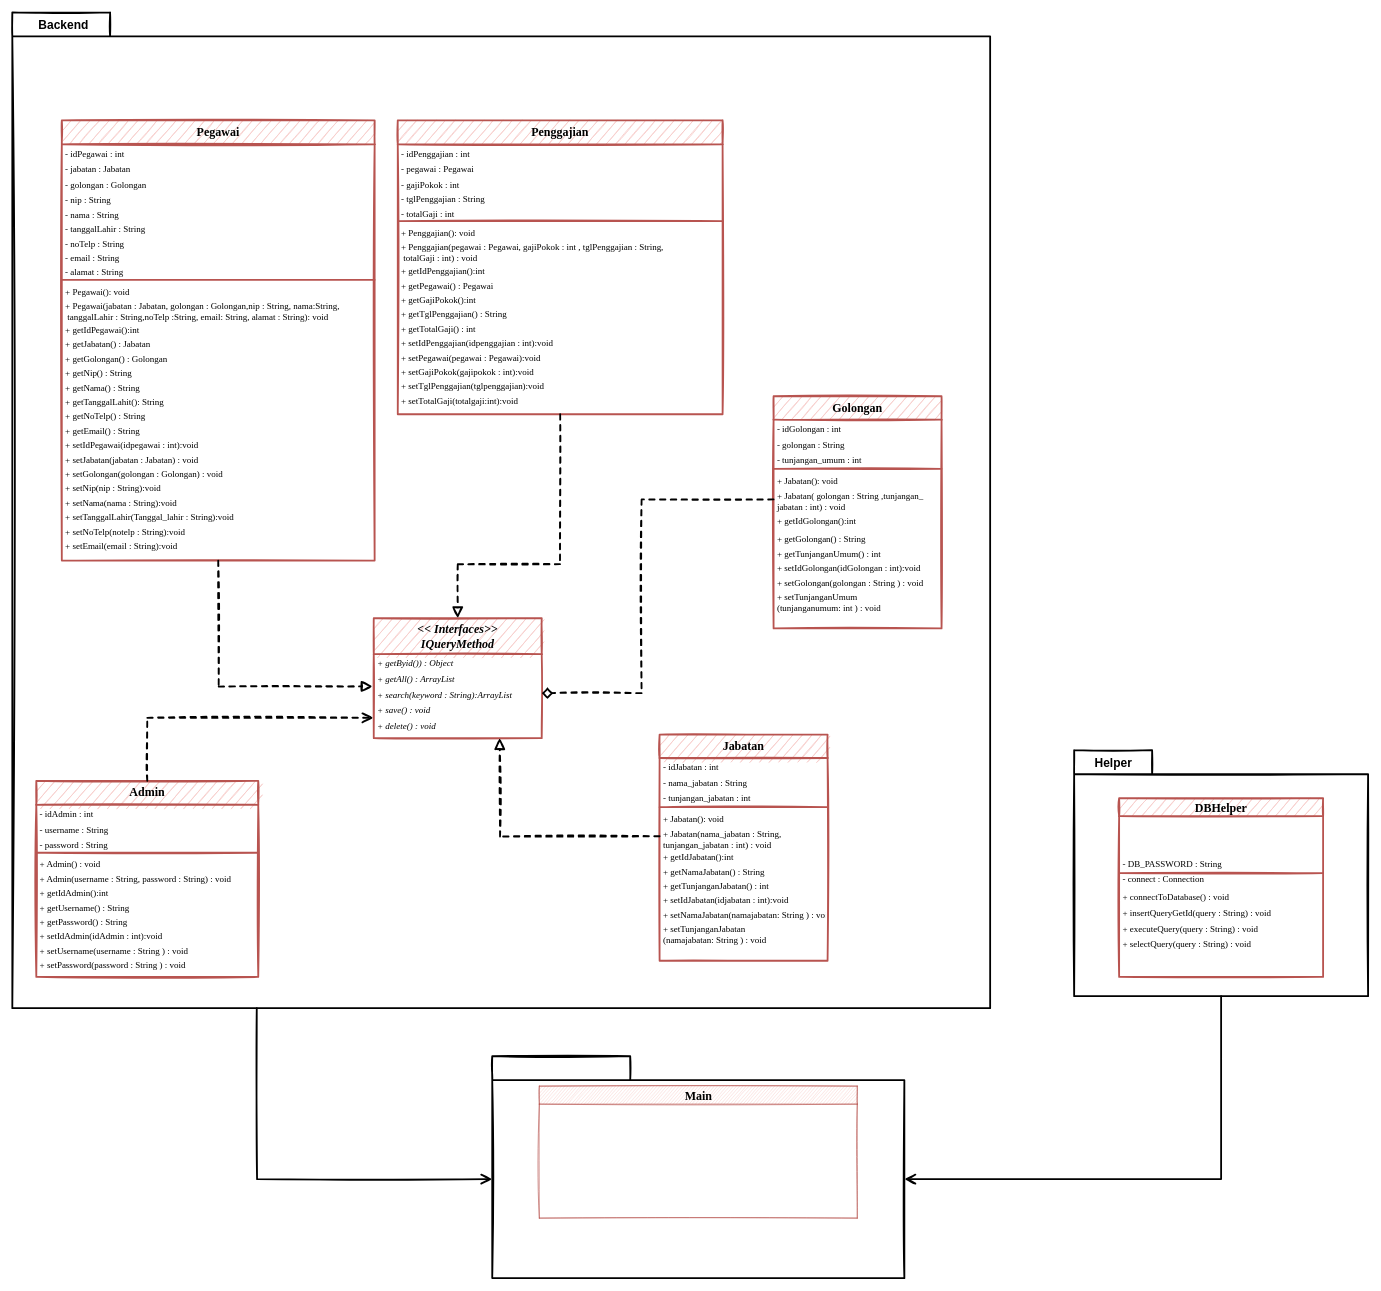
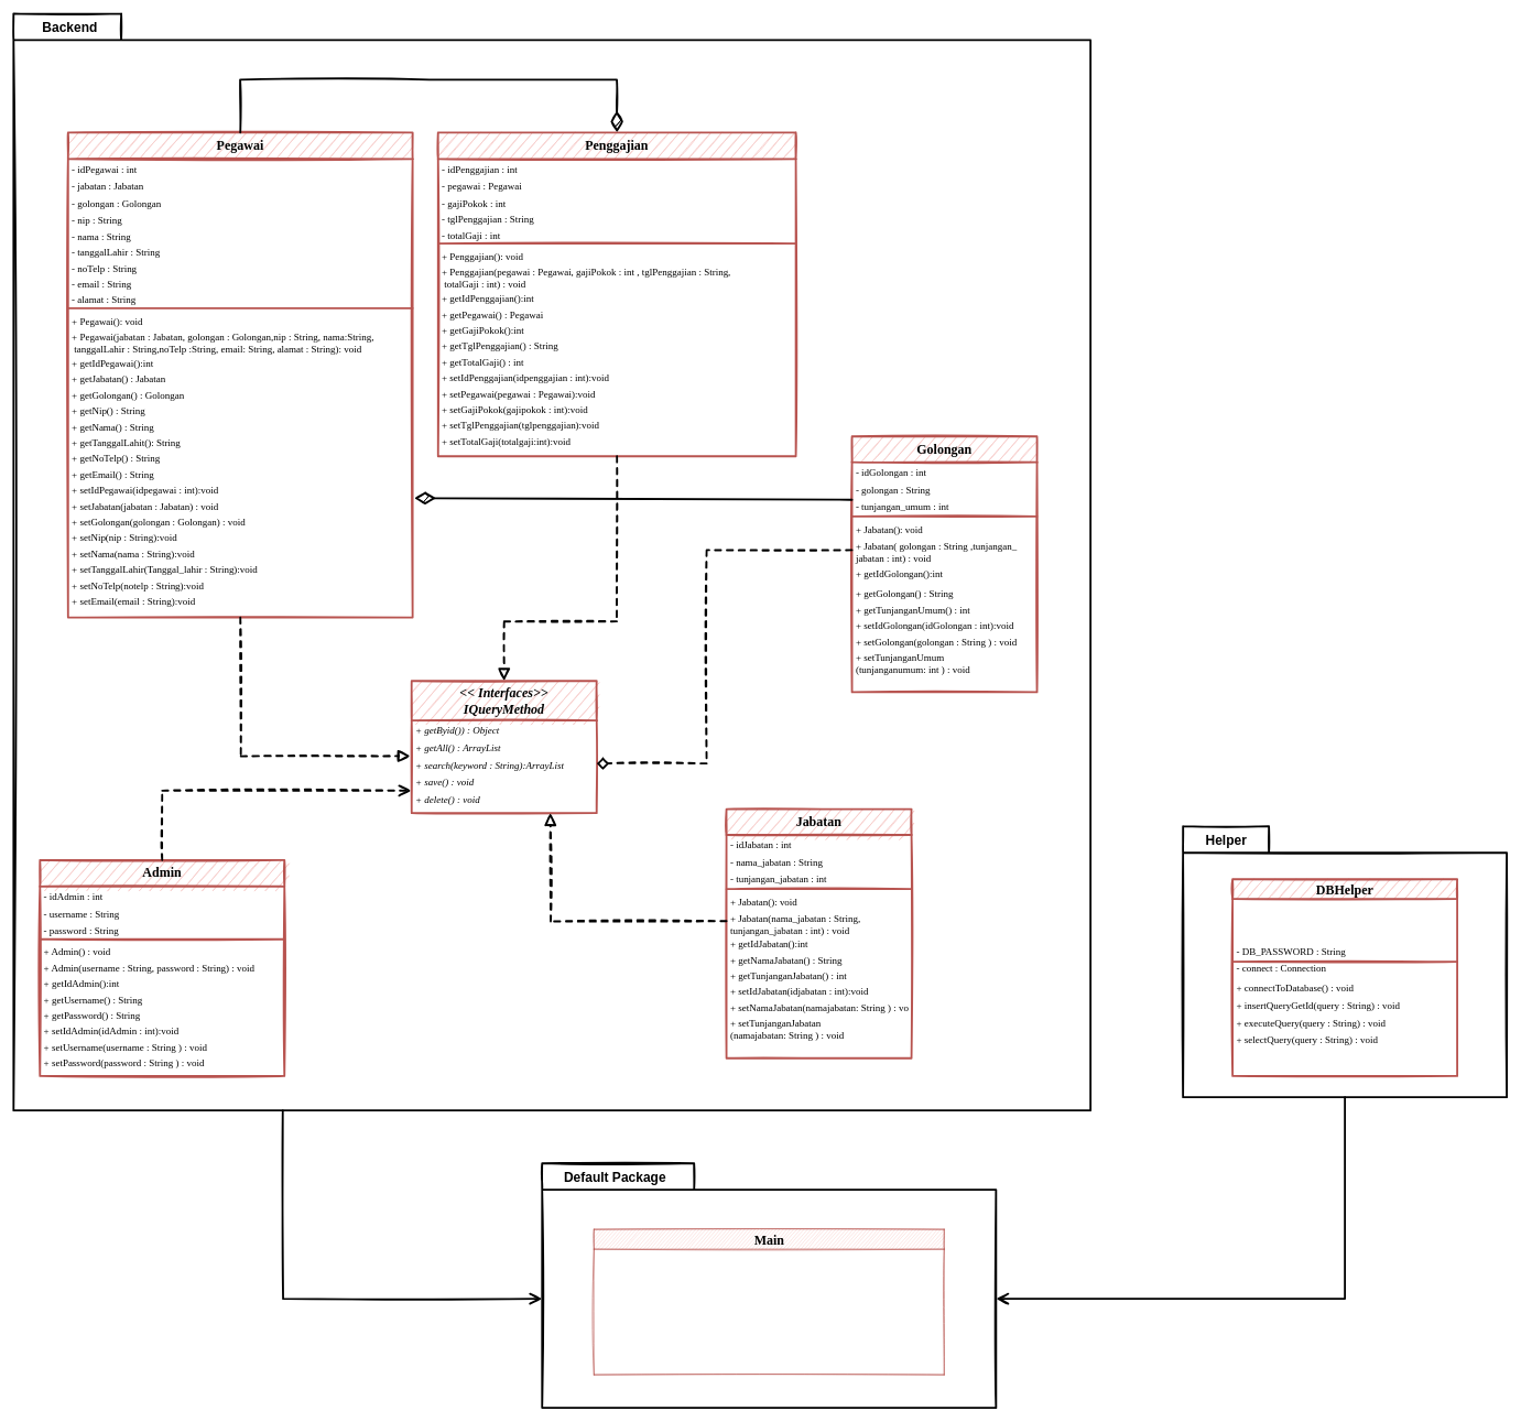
+ <mxCell id="104" value="" style="endArrow=diamondThin;endFill=1;endSize=24;html=1;strokeWidth=3;fontSize=20;entryX=0.5;entryY=0;entryDx=0;entryDy=0;exitX=0.5;exitY=0;exitDx=0;exitDy=0;sketch=1;rounded=0;" parent="1" source="4" target="33" edge="1"><mxGeometry width="160" relative="1" as="geometry"><mxPoint x="629" y="110" as="sourcePoint" /><mxPoint x="789" y="110" as="targetPoint" /><Array as="points"><mxPoint x="363" y="120" /><mxPoint x="649" y="120" /><mxPoint x="933" y="120" /></Array></mxGeometry></mxCell>
+ <mxCell id="103" value="" style="endArrow=diamondThin;endFill=1;endSize=24;html=1;rounded=0;strokeWidth=3;fontSize=20;exitX=0;exitY=0.187;exitDx=0;exitDy=0;exitPerimeter=0;sketch=1;entryX=1.005;entryY=0.142;entryDx=0;entryDy=0;entryPerimeter=0;" parent="1" source="91" target="26" edge="1"><mxGeometry width="160" relative="1" as="geometry"><mxPoint x="1039" y="850" as="sourcePoint" /><mxPoint x="630" y="750" as="targetPoint" /></mxGeometry></mxCell>
+ <mxCell id="115" value="Default Package" style="text;html=1;resizable=0;autosize=1;align=center;verticalAlign=middle;points=[];fillColor=none;strokeColor=none;rounded=0;fontSize=20;fontStyle=1;sketch=1;" parent="1" vertex="1"><mxGeometry x="840" y="1760" width="180" height="40" as="geometry" /></mxCell>
- <mxCell id="116" value="&lt;font style=&quot;font-size: 20px;&quot; data-font-src=&quot;https://fonts.googleapis.com/css?family=Nunito&quot; face=&quot;Nunito&quot;&gt;Main&lt;/font&gt;" style="swimlane;whiteSpace=wrap;html=1;fillColor=#f8cecc;strokeColor=#b85450;startSize=30;sketch=1;" parent="1" vertex="1"><mxGeometry x="898.5" y="1810" width="530" height="220" as="geometry" /></mxCell>
+ <mxCell id="116" value="&lt;font style=&quot;font-size: 20px;&quot; data-font-src=&quot;https://fonts.googleapis.com/css?family=Nunito&quot; face=&quot;Nunito&quot;&gt;Main&lt;/font&gt;" style="swimlane;whiteSpace=wrap;html=1;fillColor=#f8cecc;strokeColor=#b85450;startSize=30;sketch=1;" parent="1" vertex="1"><mxGeometry x="898.5" y="1860" width="530" height="220" as="geometry" /></mxCell>
